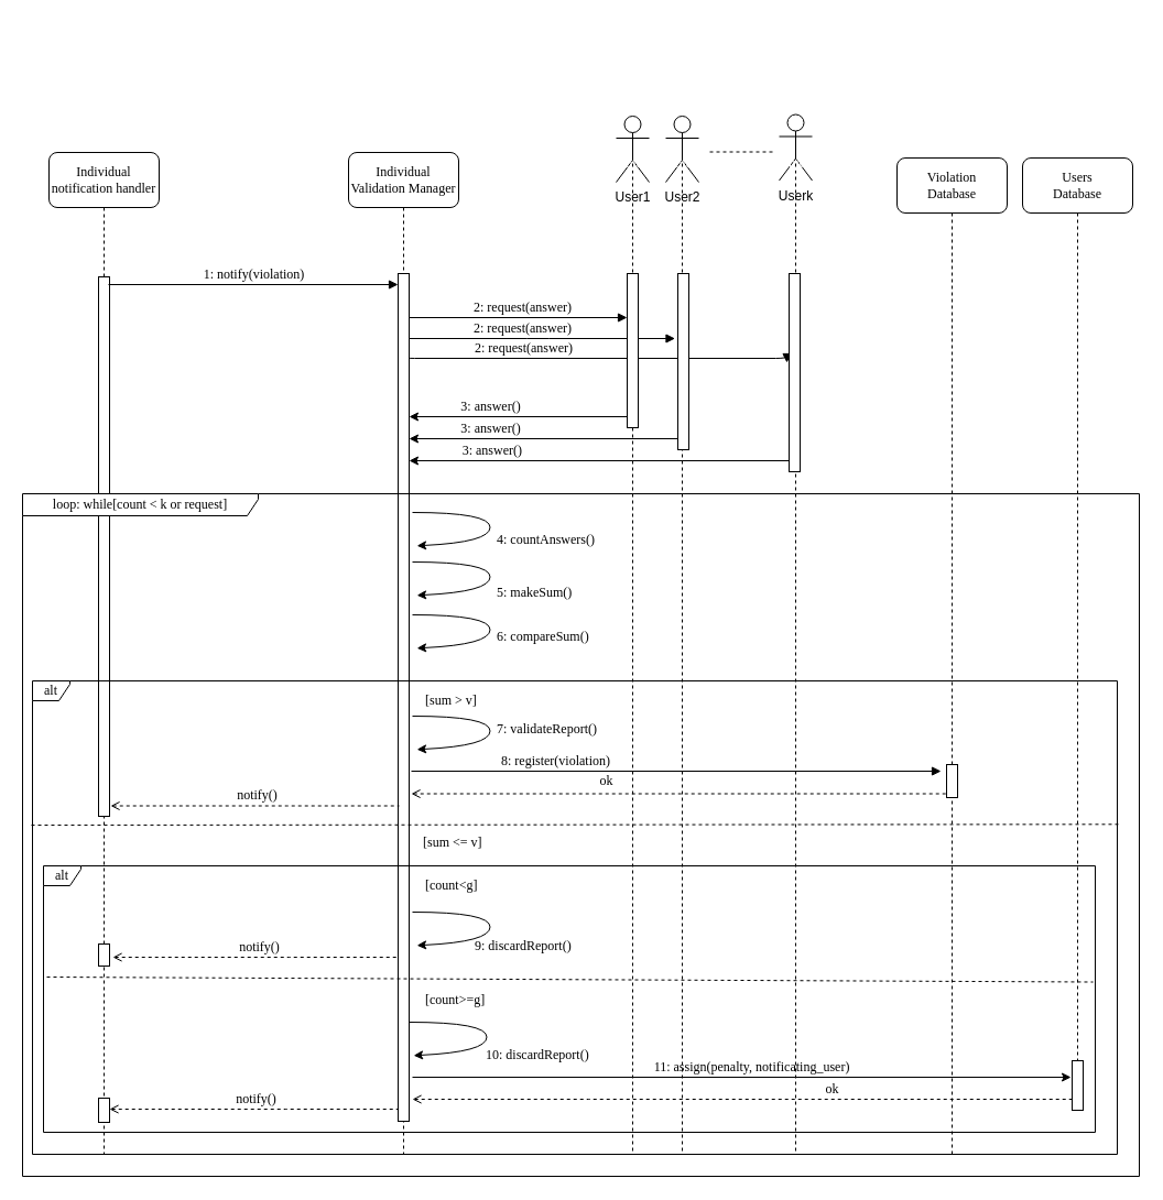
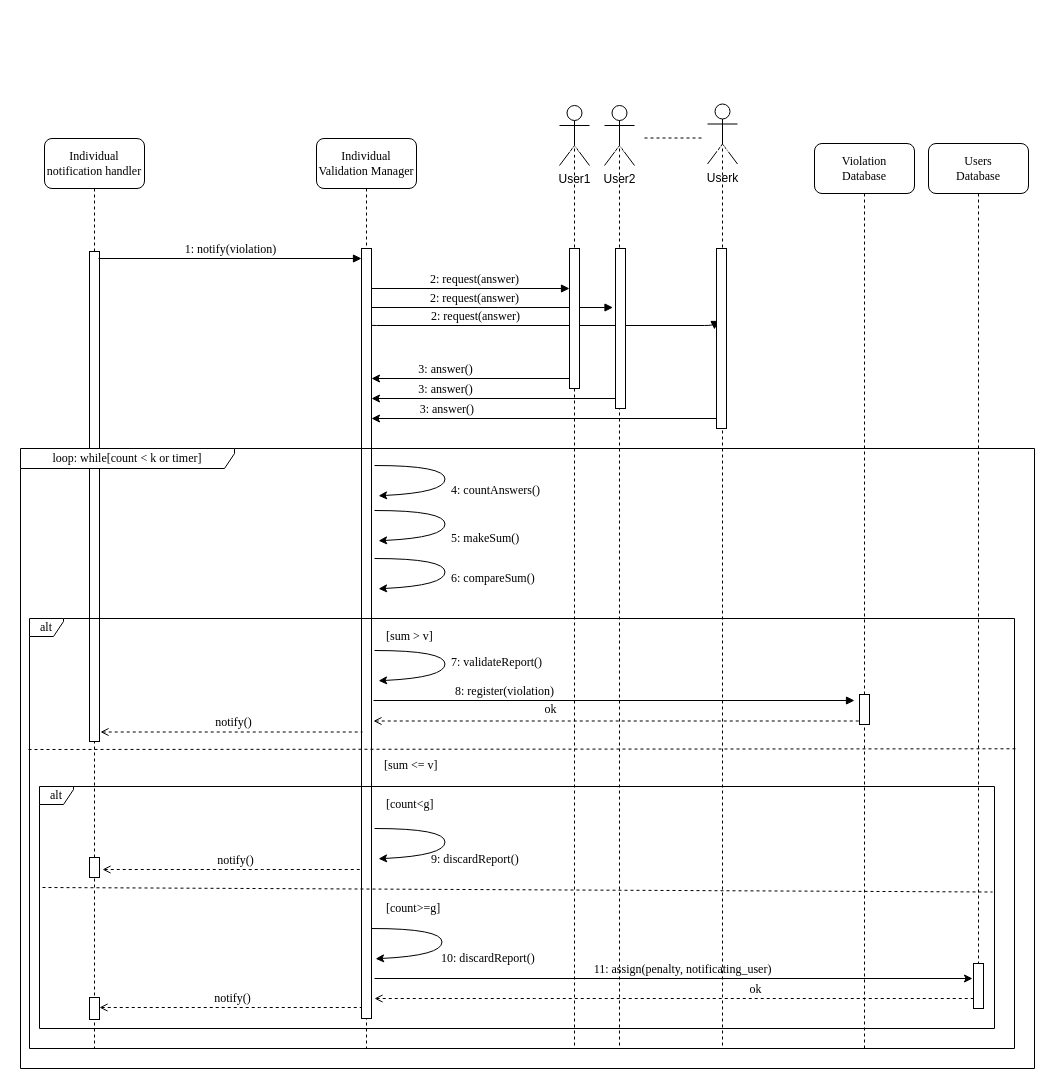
- <mxCell id="71" value="&lt;font color=&quot;#000000&quot;&gt;loop: while[count &amp;lt; k or request]&lt;/font&gt;" parent="1" style="shape=umlFrame;whiteSpace=wrap;html=1;labelBackgroundColor=none;fontFamily=Verdana;fontColor=#FFFFFF;width=214;height=20;" vertex="1"><mxGeometry as="geometry" height="620" width="1014" y="448" x="20" /></mxCell>
+ <mxCell id="71" value="&lt;font color=&quot;#000000&quot;&gt;loop: while[count &amp;lt; k or timer]&lt;/font&gt;" parent="1" style="shape=umlFrame;whiteSpace=wrap;html=1;labelBackgroundColor=none;fontFamily=Verdana;fontColor=#FFFFFF;width=214;height=20;" vertex="1"><mxGeometry as="geometry" height="620" width="1014" y="448" x="20" /></mxCell>
